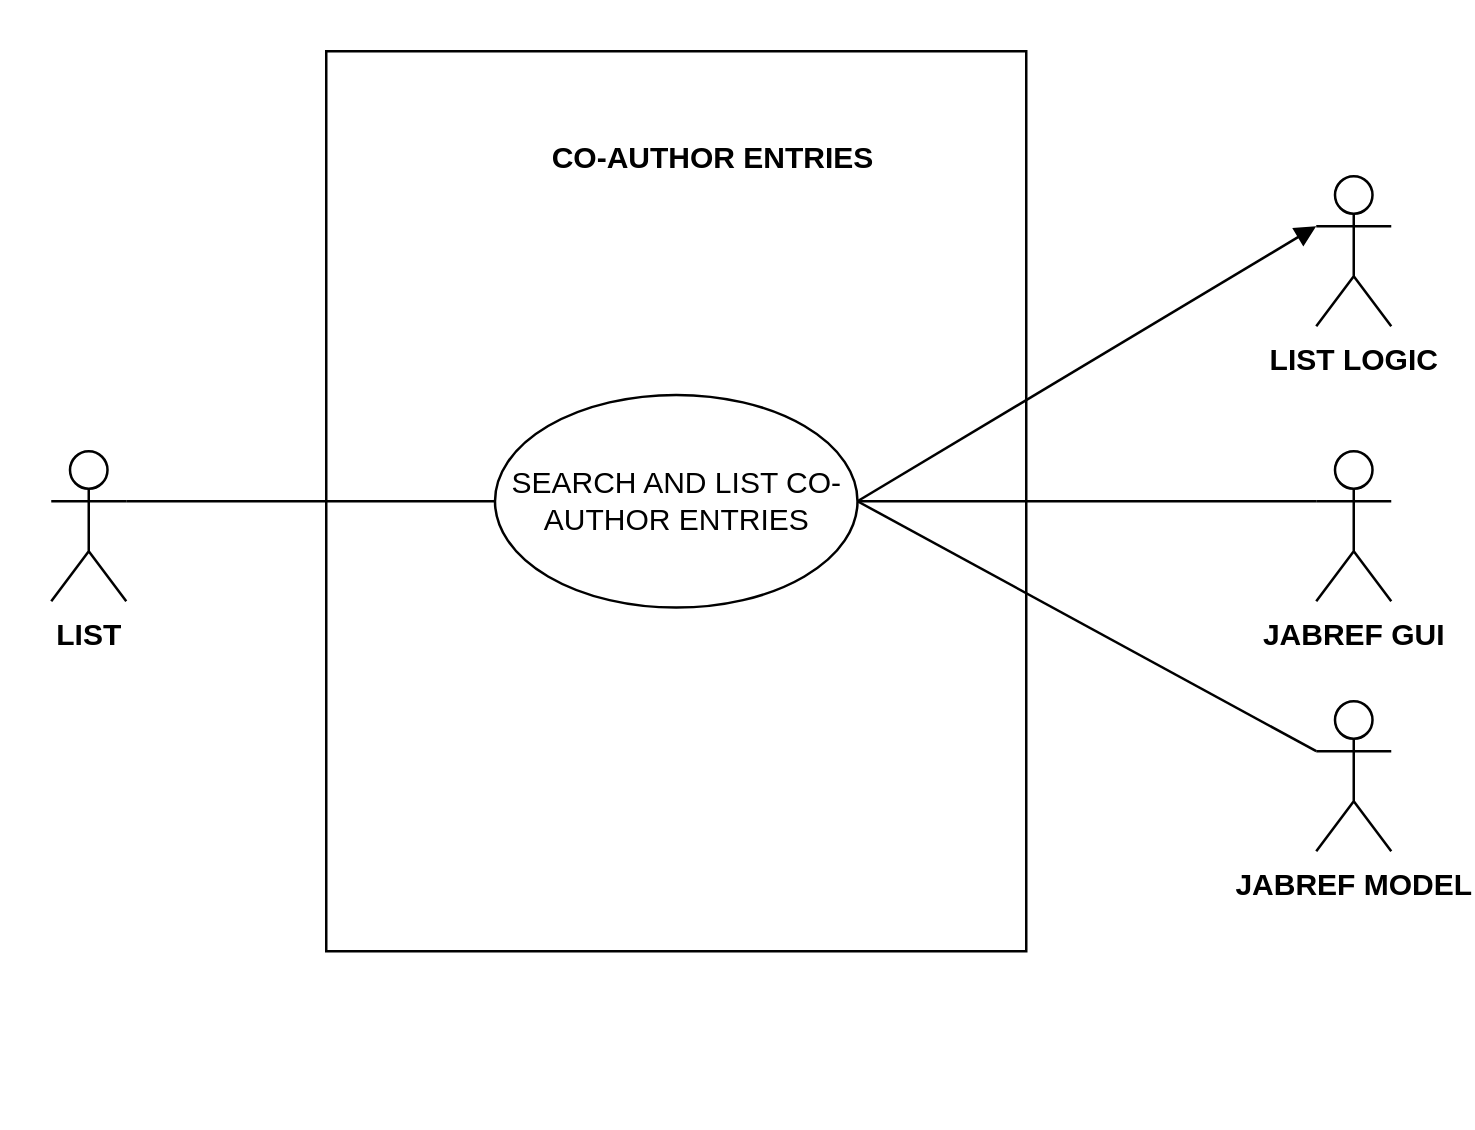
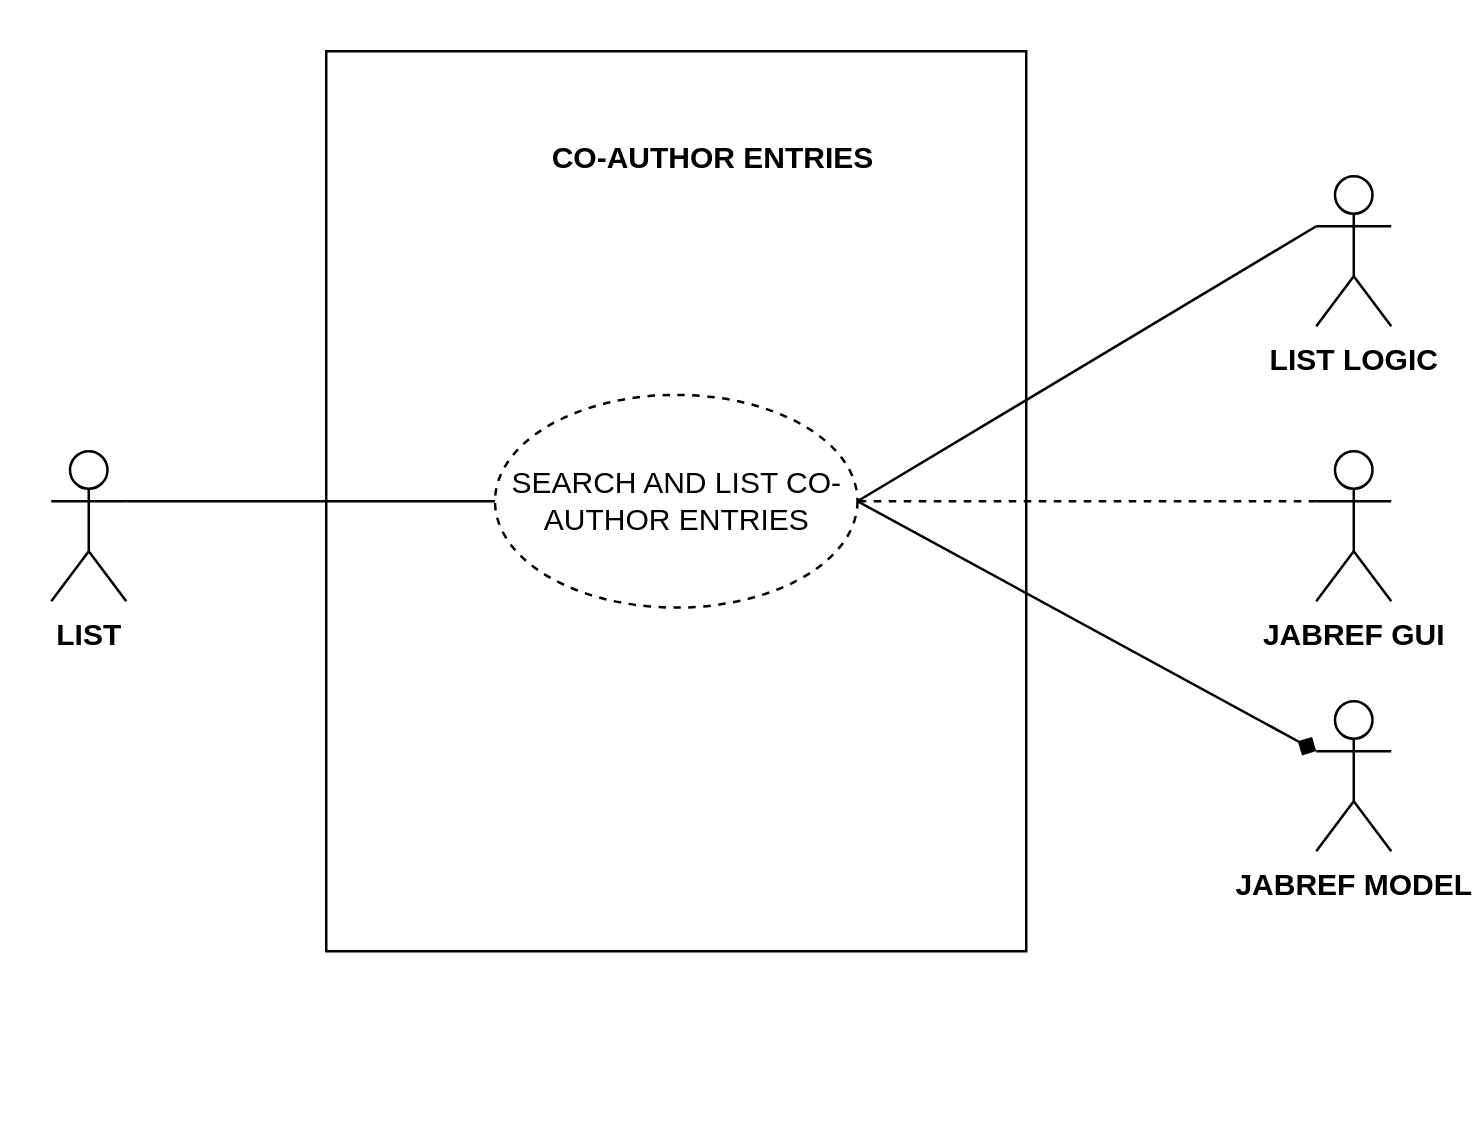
- <mxCell id="12" value="" style="endArrow=block;html=1;rounded=0;entryX=0;entryY=0.333;entryDx=0;entryDy=0;entryPerimeter=0;exitX=1;exitY=0.5;exitDx=0;exitDy=0;labelBackgroundColor=none;" parent="1" source="6" target="9" edge="1"><mxGeometry width="50" height="50" relative="1" as="geometry"><mxPoint x="420" y="140" as="sourcePoint" /><mxPoint x="470" y="90" as="targetPoint" /></mxGeometry></mxCell>
+ <mxCell id="12" value="" style="endArrow=none;html=1;rounded=0;entryX=0;entryY=0.333;entryDx=0;entryDy=0;entryPerimeter=0;exitX=1;exitY=0.5;exitDx=0;exitDy=0;labelBackgroundColor=none;" parent="1" source="6" target="9" edge="1"><mxGeometry width="50" height="50" relative="1" as="geometry"><mxPoint x="420" y="140" as="sourcePoint" /><mxPoint x="470" y="90" as="targetPoint" /></mxGeometry></mxCell>
- <mxCell id="6" value="SEARCH AND LIST CO-AUTHOR ENTRIES" style="ellipse;whiteSpace=wrap;html=1;labelBackgroundColor=none;" parent="3" vertex="1"><mxGeometry x="67.5" y="137.46" width="145" height="85.09" as="geometry" /></mxCell>
+ <mxCell id="6" value="SEARCH AND LIST CO-AUTHOR ENTRIES" style="ellipse;whiteSpace=wrap;html=1;labelBackgroundColor=none;dashed=1;" parent="3" vertex="1"><mxGeometry x="67.5" y="137.46" width="145" height="85.09" as="geometry" /></mxCell>
- <mxCell id="13" value="" style="endArrow=none;html=1;rounded=0;entryX=1;entryY=0.5;entryDx=0;entryDy=0;exitX=0;exitY=0.333;exitDx=0;exitDy=0;exitPerimeter=0;labelBackgroundColor=none;" parent="1" source="10" target="6" edge="1"><mxGeometry width="50" height="50" relative="1" as="geometry"><mxPoint x="400" y="290" as="sourcePoint" /><mxPoint x="450" y="240" as="targetPoint" /></mxGeometry></mxCell>
+ <mxCell id="13" value="" style="endArrow=none;html=1;rounded=0;entryX=1;entryY=0.5;entryDx=0;entryDy=0;exitX=0;exitY=0.333;exitDx=0;exitDy=0;exitPerimeter=0;labelBackgroundColor=none;dashed=1;" parent="1" source="10" target="6" edge="1"><mxGeometry width="50" height="50" relative="1" as="geometry"><mxPoint x="400" y="290" as="sourcePoint" /><mxPoint x="450" y="240" as="targetPoint" /></mxGeometry></mxCell>
- <mxCell id="14" value="" style="endArrow=none;html=1;rounded=0;entryX=0;entryY=0.333;entryDx=0;entryDy=0;entryPerimeter=0;exitX=1;exitY=0.5;exitDx=0;exitDy=0;labelBackgroundColor=none;" parent="1" source="6" target="11" edge="1"><mxGeometry width="50" height="50" relative="1" as="geometry"><mxPoint x="400" y="310" as="sourcePoint" /><mxPoint x="480" y="180" as="targetPoint" /></mxGeometry></mxCell>
+ <mxCell id="14" value="" style="endArrow=diamond;html=1;rounded=0;entryX=0;entryY=0.333;entryDx=0;entryDy=0;entryPerimeter=0;exitX=1;exitY=0.5;exitDx=0;exitDy=0;labelBackgroundColor=none;" parent="1" source="6" target="11" edge="1"><mxGeometry width="50" height="50" relative="1" as="geometry"><mxPoint x="400" y="310" as="sourcePoint" /><mxPoint x="480" y="180" as="targetPoint" /></mxGeometry></mxCell>
